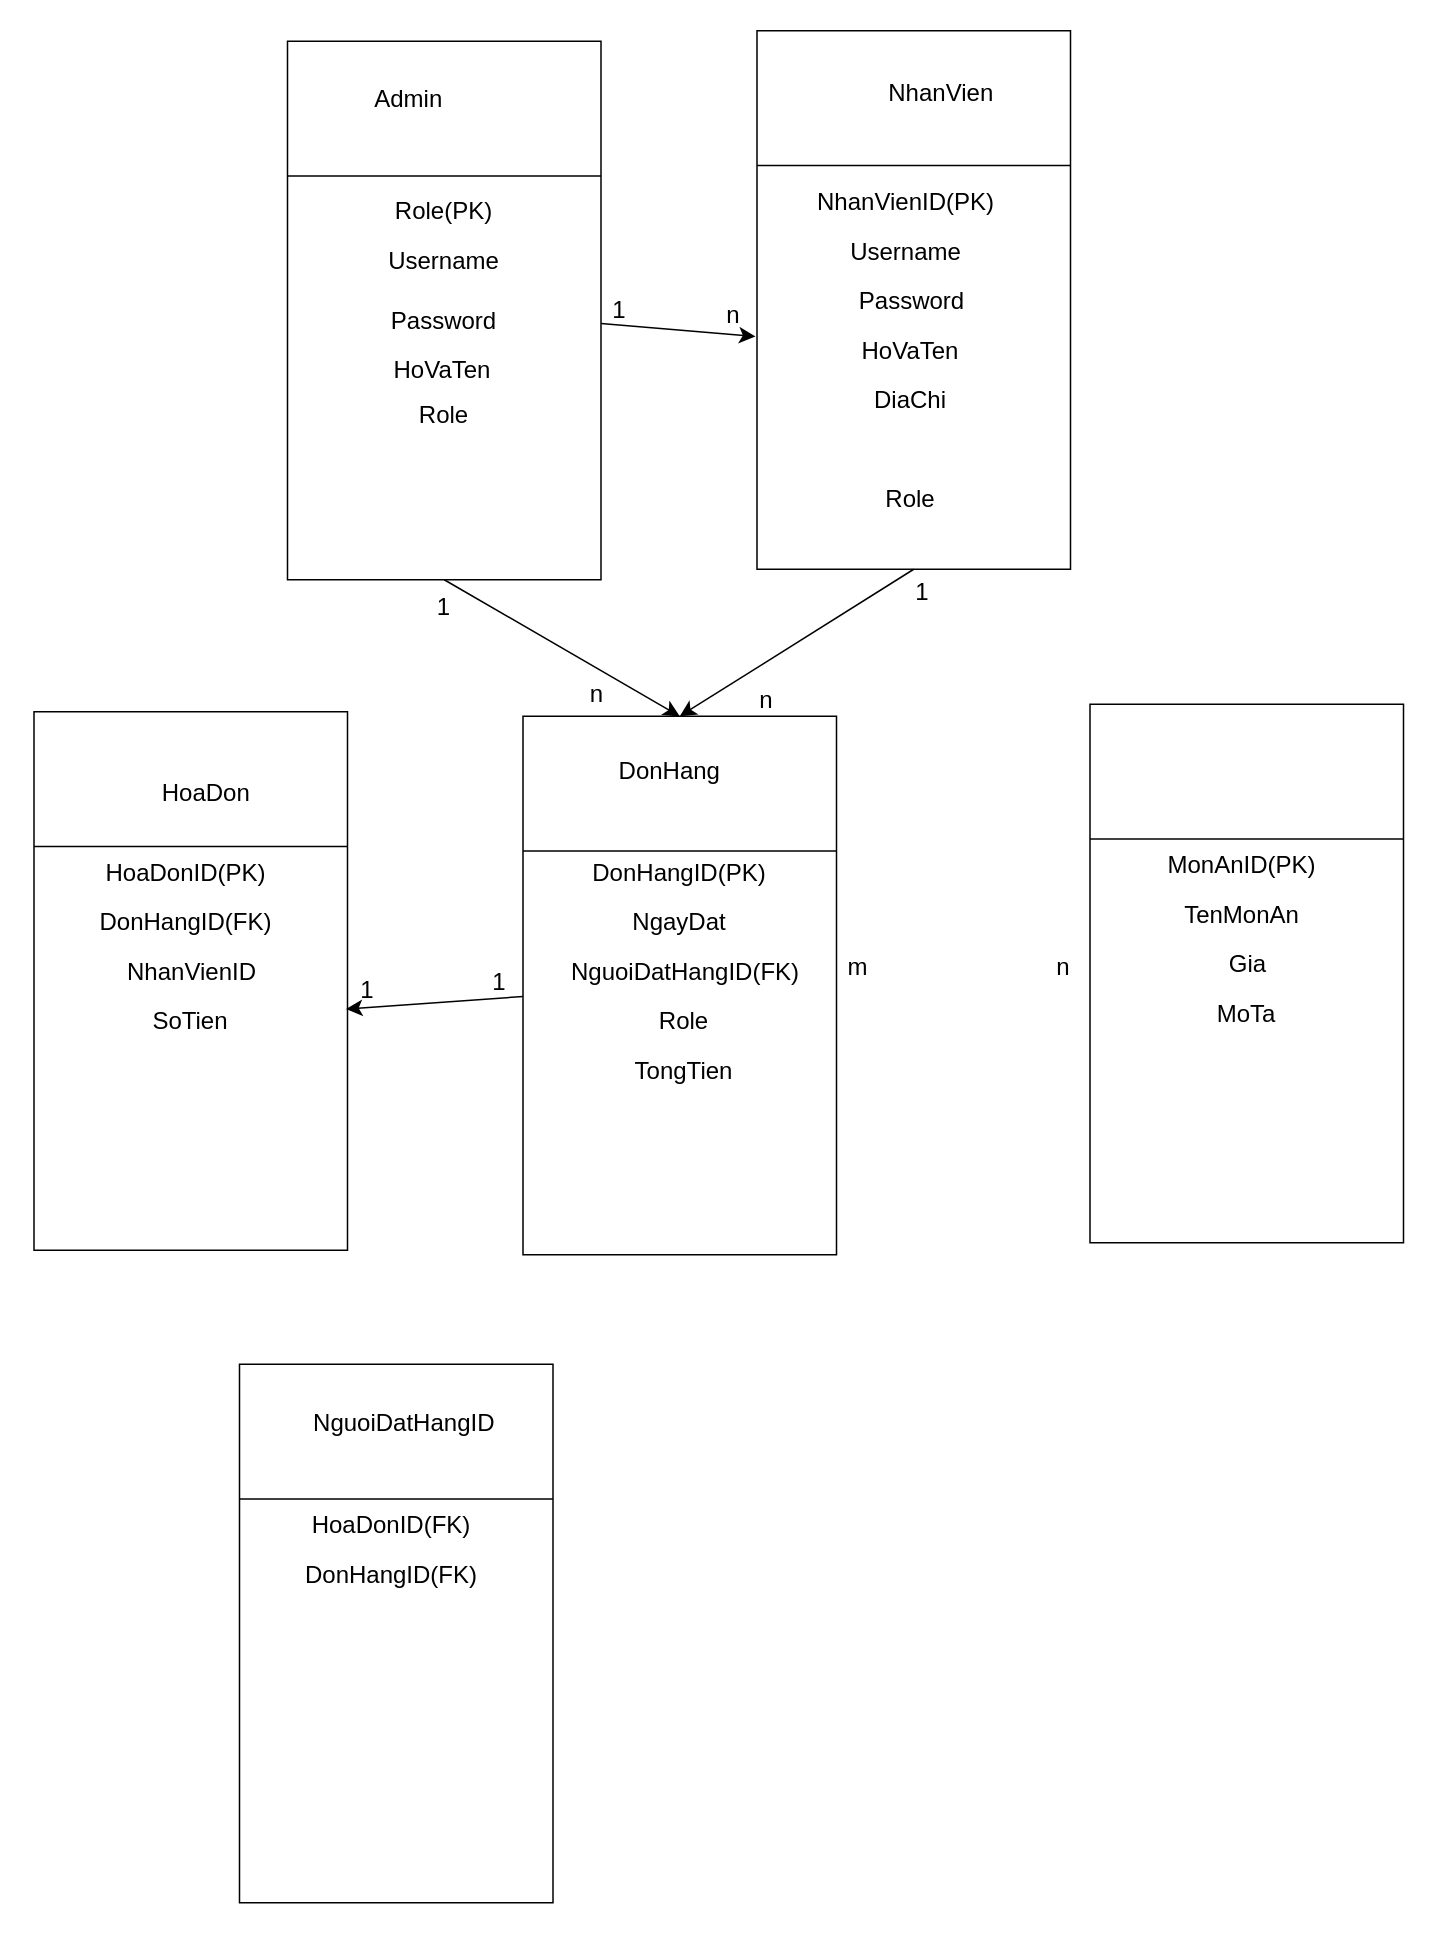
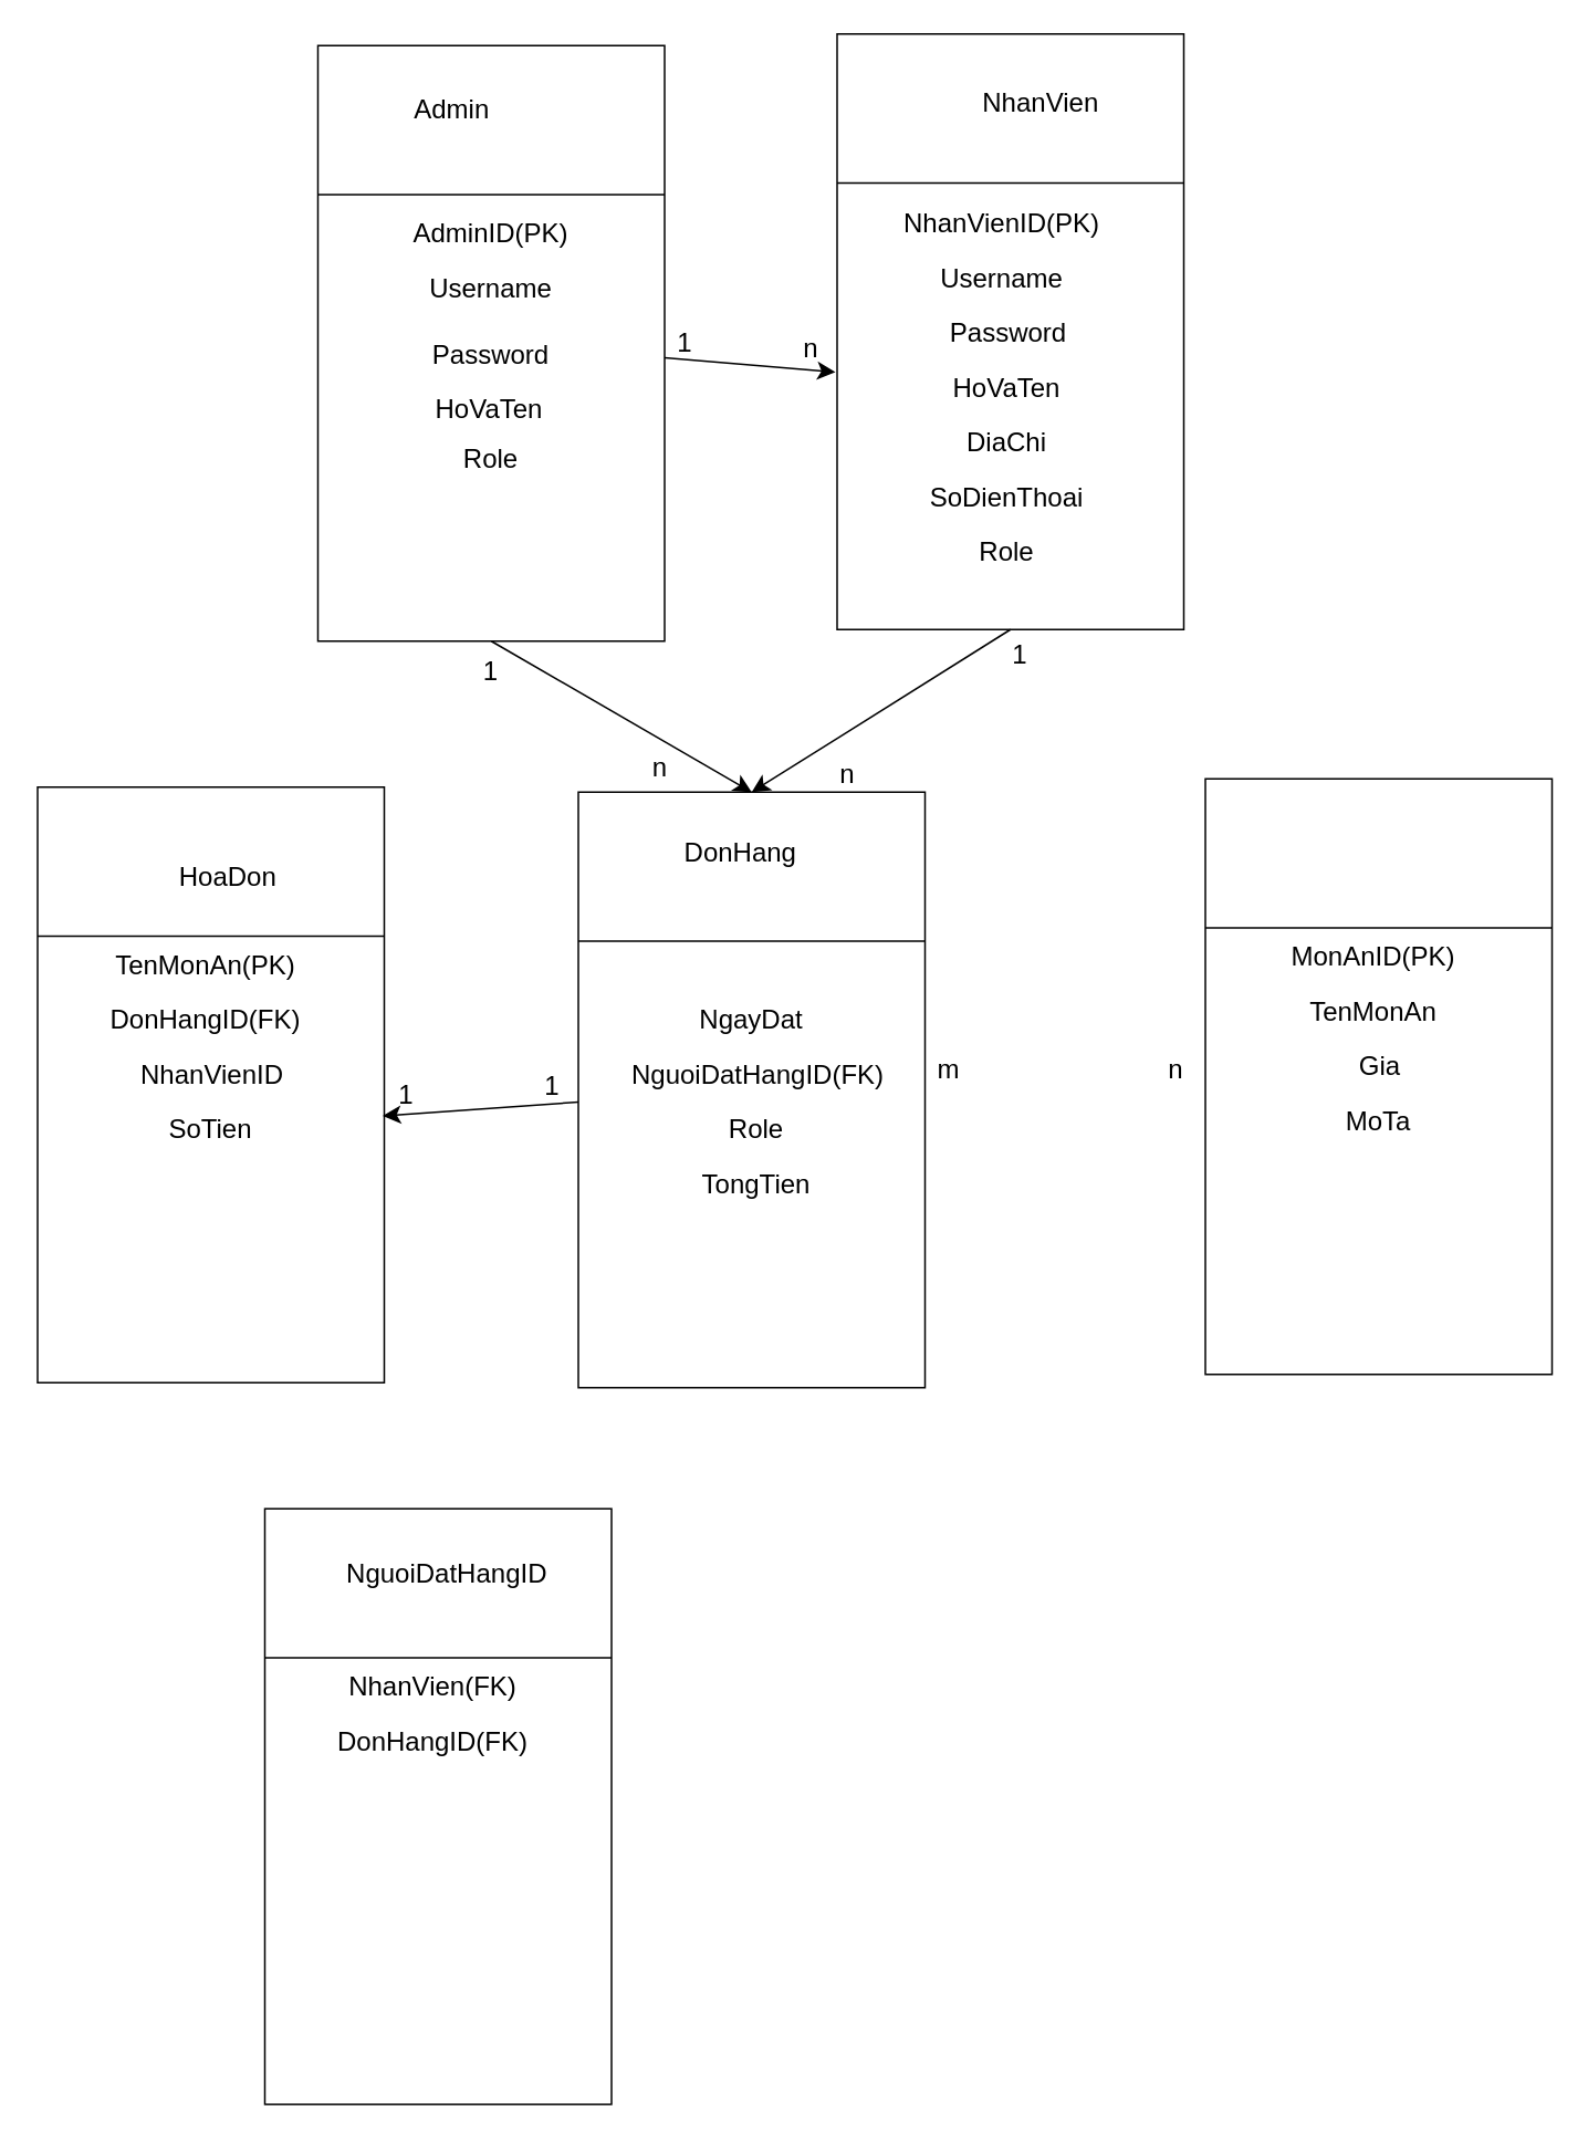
- <mxCell id="44" value="Role(PK)" style="text;html=1;align=center;verticalAlign=middle;whiteSpace=wrap;rounded=0;fontSize=16;" vertex="1" parent="40"><mxGeometry x="1" y="96" width="207" height="33" as="geometry" /></mxCell>
+ <mxCell id="44" value="AdminID(PK)" style="text;html=1;align=center;verticalAlign=middle;whiteSpace=wrap;rounded=0;fontSize=16;" vertex="1" parent="40"><mxGeometry x="1" y="96" width="207" height="33" as="geometry" /></mxCell>
+ <mxCell id="38" value="SoDienThoai" style="text;html=1;align=center;verticalAlign=middle;whiteSpace=wrap;rounded=0;fontSize=16;" vertex="1" parent="29"><mxGeometry x="3" y="262" width="207" height="33" as="geometry" /></mxCell>
- <mxCell id="18" value="HoaDonID(PK)" style="text;html=1;align=center;verticalAlign=middle;whiteSpace=wrap;rounded=0;fontSize=16;" vertex="1" parent="14"><mxGeometry y="90" width="207" height="33" as="geometry" /></mxCell>
+ <mxCell id="18" value="TenMonAn(PK)" style="text;html=1;align=center;verticalAlign=middle;whiteSpace=wrap;rounded=0;fontSize=16;" vertex="1" parent="14"><mxGeometry y="90" width="207" height="33" as="geometry" /></mxCell>
- <mxCell id="9" value="DonHangID(PK)" style="text;html=1;align=center;verticalAlign=middle;whiteSpace=wrap;rounded=0;fontSize=16;movable=1;resizable=1;rotatable=1;deletable=1;editable=1;locked=0;connectable=1;" vertex="1" parent="5"><mxGeometry x="1" y="87" width="207" height="33" as="geometry" /></mxCell>
- <mxCell id="64" value="HoaDonID(FK)" style="text;html=1;align=center;verticalAlign=middle;whiteSpace=wrap;rounded=0;fontSize=16;" vertex="1" parent="60"><mxGeometry y="90" width="207" height="33" as="geometry" /></mxCell>
+ <mxCell id="64" value="NhanVien(FK)" style="text;html=1;align=center;verticalAlign=middle;whiteSpace=wrap;rounded=0;fontSize=16;" vertex="1" parent="60"><mxGeometry y="90" width="207" height="33" as="geometry" /></mxCell>
